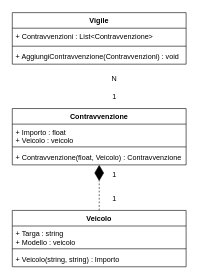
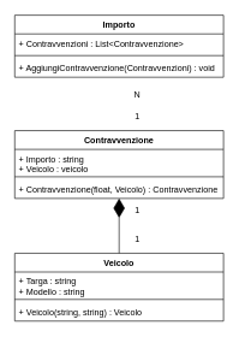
- <mxCell id="2" value="Vigile" style="swimlane;fontStyle=1;align=center;verticalAlign=top;childLayout=stackLayout;horizontal=1;startSize=26;horizontalStack=0;resizeParent=1;resizeParentMax=0;resizeLast=0;collapsible=1;marginBottom=0;" vertex="1" parent="1"><mxGeometry x="20" y="20" width="290" height="86" as="geometry" /></mxCell>
+ <mxCell id="2" value="Importo" style="swimlane;fontStyle=1;align=center;verticalAlign=top;childLayout=stackLayout;horizontal=1;startSize=26;horizontalStack=0;resizeParent=1;resizeParentMax=0;resizeLast=0;collapsible=1;marginBottom=0;" vertex="1" parent="1"><mxGeometry x="20" y="20" width="290" height="86" as="geometry" /></mxCell>
- <mxCell id="7" value="+ Importo : float&#10;+ Veicolo : veicolo" style="text;strokeColor=none;fillColor=none;align=left;verticalAlign=top;spacingLeft=4;spacingRight=4;overflow=hidden;rotatable=0;points=[[0,0.5],[1,0.5]];portConstraint=eastwest;" vertex="1" parent="6"><mxGeometry y="26" width="290" height="34" as="geometry" /></mxCell>
+ <mxCell id="7" value="+ Importo : string&#10;+ Veicolo : veicolo" style="text;strokeColor=none;fillColor=none;align=left;verticalAlign=top;spacingLeft=4;spacingRight=4;overflow=hidden;rotatable=0;points=[[0,0.5],[1,0.5]];portConstraint=eastwest;" vertex="1" parent="6"><mxGeometry y="26" width="290" height="34" as="geometry" /></mxCell>
- <mxCell id="14" value="" style="endArrow=diamondThin;endFill=1;endSize=24;html=1;dashed=1;" edge="1" parent="1" source="10" target="6"><mxGeometry width="160" relative="1" as="geometry"><mxPoint x="-10" y="600" as="sourcePoint" /><mxPoint x="150" y="600" as="targetPoint" /></mxGeometry></mxCell>
+ <mxCell id="14" value="" style="endArrow=diamondThin;endFill=1;endSize=24;html=1;" edge="1" parent="1" source="10" target="6"><mxGeometry width="160" relative="1" as="geometry"><mxPoint x="-10" y="600" as="sourcePoint" /><mxPoint x="150" y="600" as="targetPoint" /></mxGeometry></mxCell>
- <mxCell id="11" value="+ Targa : string&#10;+ Modello : veicolo" style="text;strokeColor=none;fillColor=none;align=left;verticalAlign=top;spacingLeft=4;spacingRight=4;overflow=hidden;rotatable=0;points=[[0,0.5],[1,0.5]];portConstraint=eastwest;" vertex="1" parent="10"><mxGeometry y="26" width="290" height="34" as="geometry" /></mxCell>
+ <mxCell id="11" value="+ Targa : string&#10;+ Modello : string" style="text;strokeColor=none;fillColor=none;align=left;verticalAlign=top;spacingLeft=4;spacingRight=4;overflow=hidden;rotatable=0;points=[[0,0.5],[1,0.5]];portConstraint=eastwest;" vertex="1" parent="10"><mxGeometry y="26" width="290" height="34" as="geometry" /></mxCell>
- <mxCell id="13" value="+ Veicolo(string, string) : Importo" style="text;strokeColor=none;fillColor=none;align=left;verticalAlign=top;spacingLeft=4;spacingRight=4;overflow=hidden;rotatable=0;points=[[0,0.5],[1,0.5]];portConstraint=eastwest;" vertex="1" parent="10"><mxGeometry y="68" width="290" height="26" as="geometry" /></mxCell>
+ <mxCell id="13" value="+ Veicolo(string, string) : Veicolo" style="text;strokeColor=none;fillColor=none;align=left;verticalAlign=top;spacingLeft=4;spacingRight=4;overflow=hidden;rotatable=0;points=[[0,0.5],[1,0.5]];portConstraint=eastwest;" vertex="1" parent="10"><mxGeometry y="68" width="290" height="26" as="geometry" /></mxCell>
